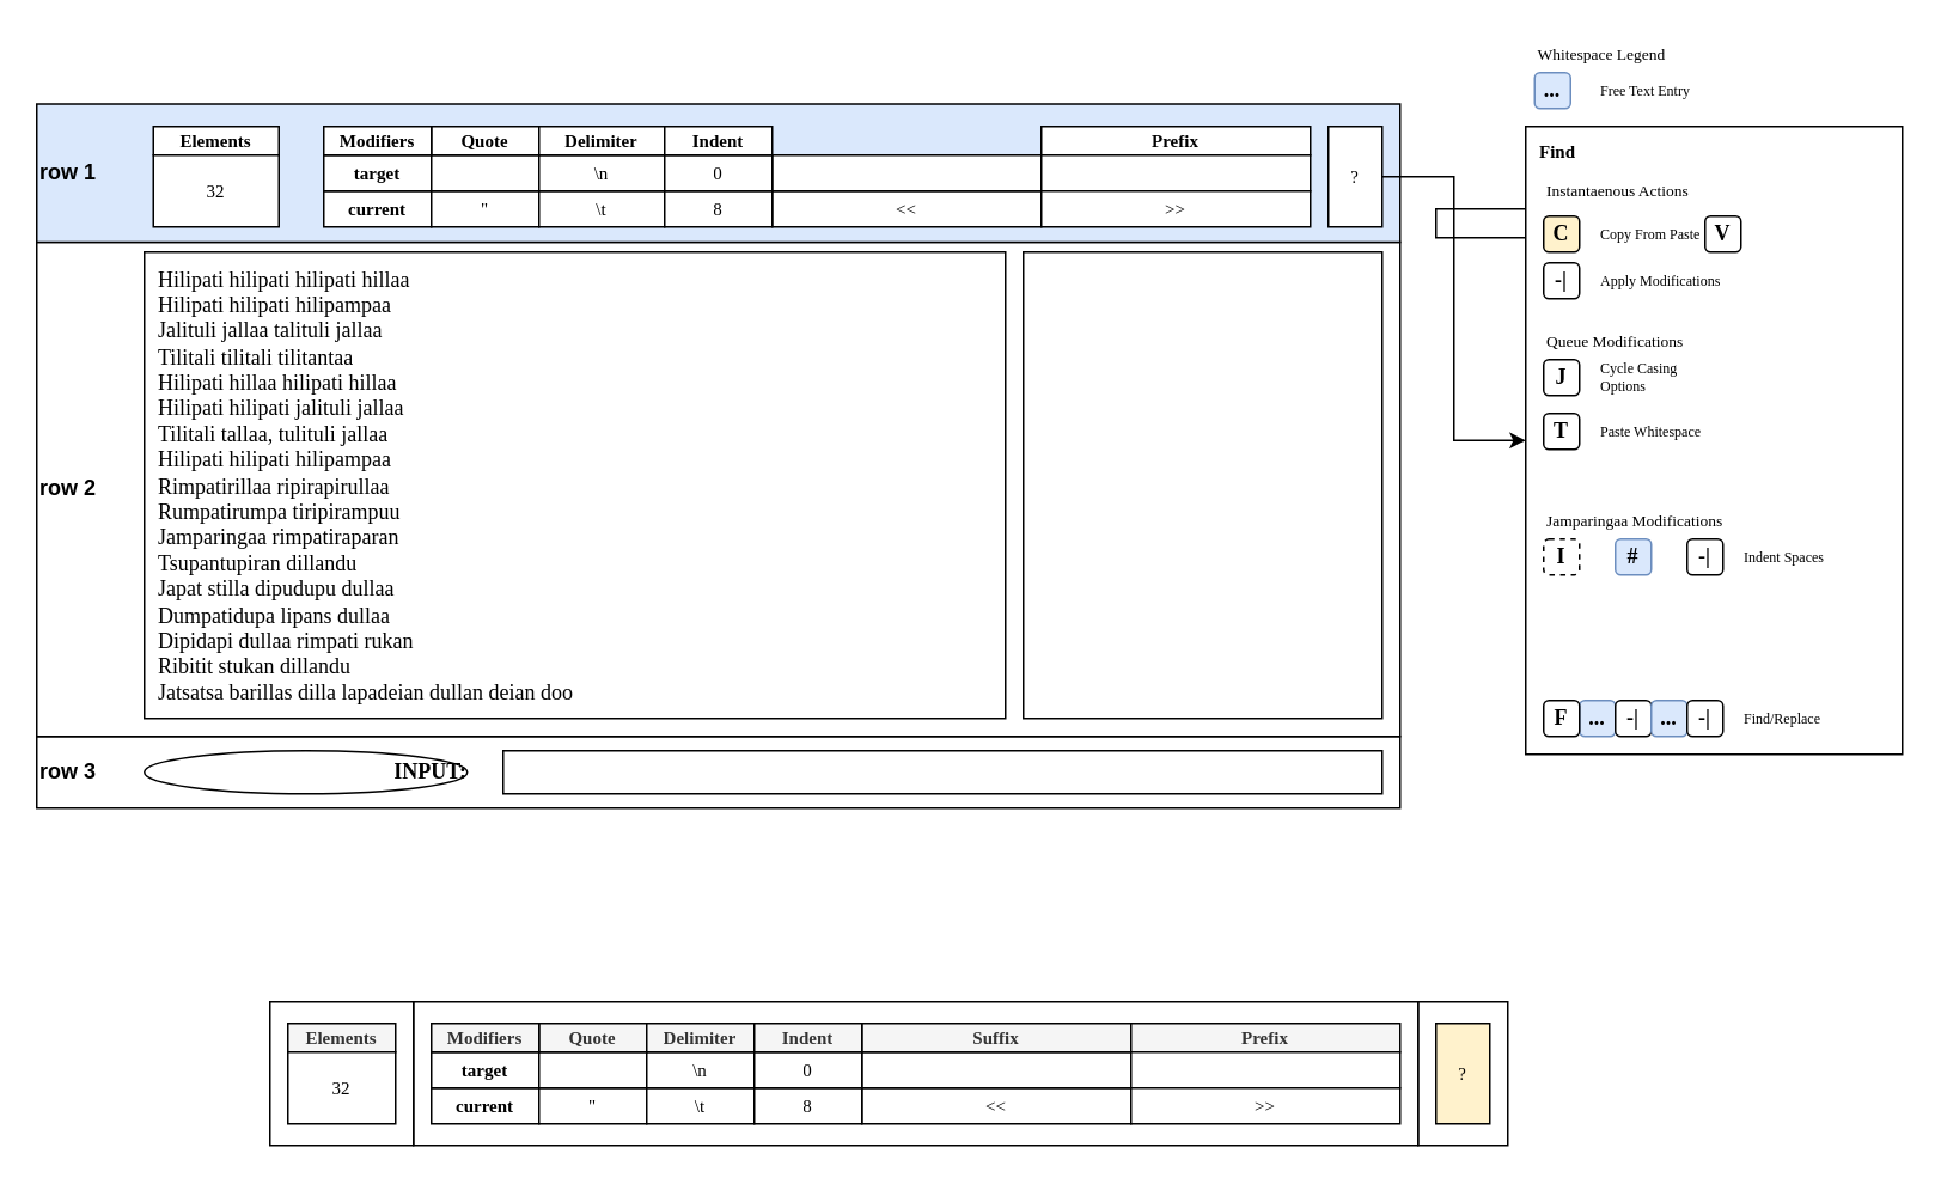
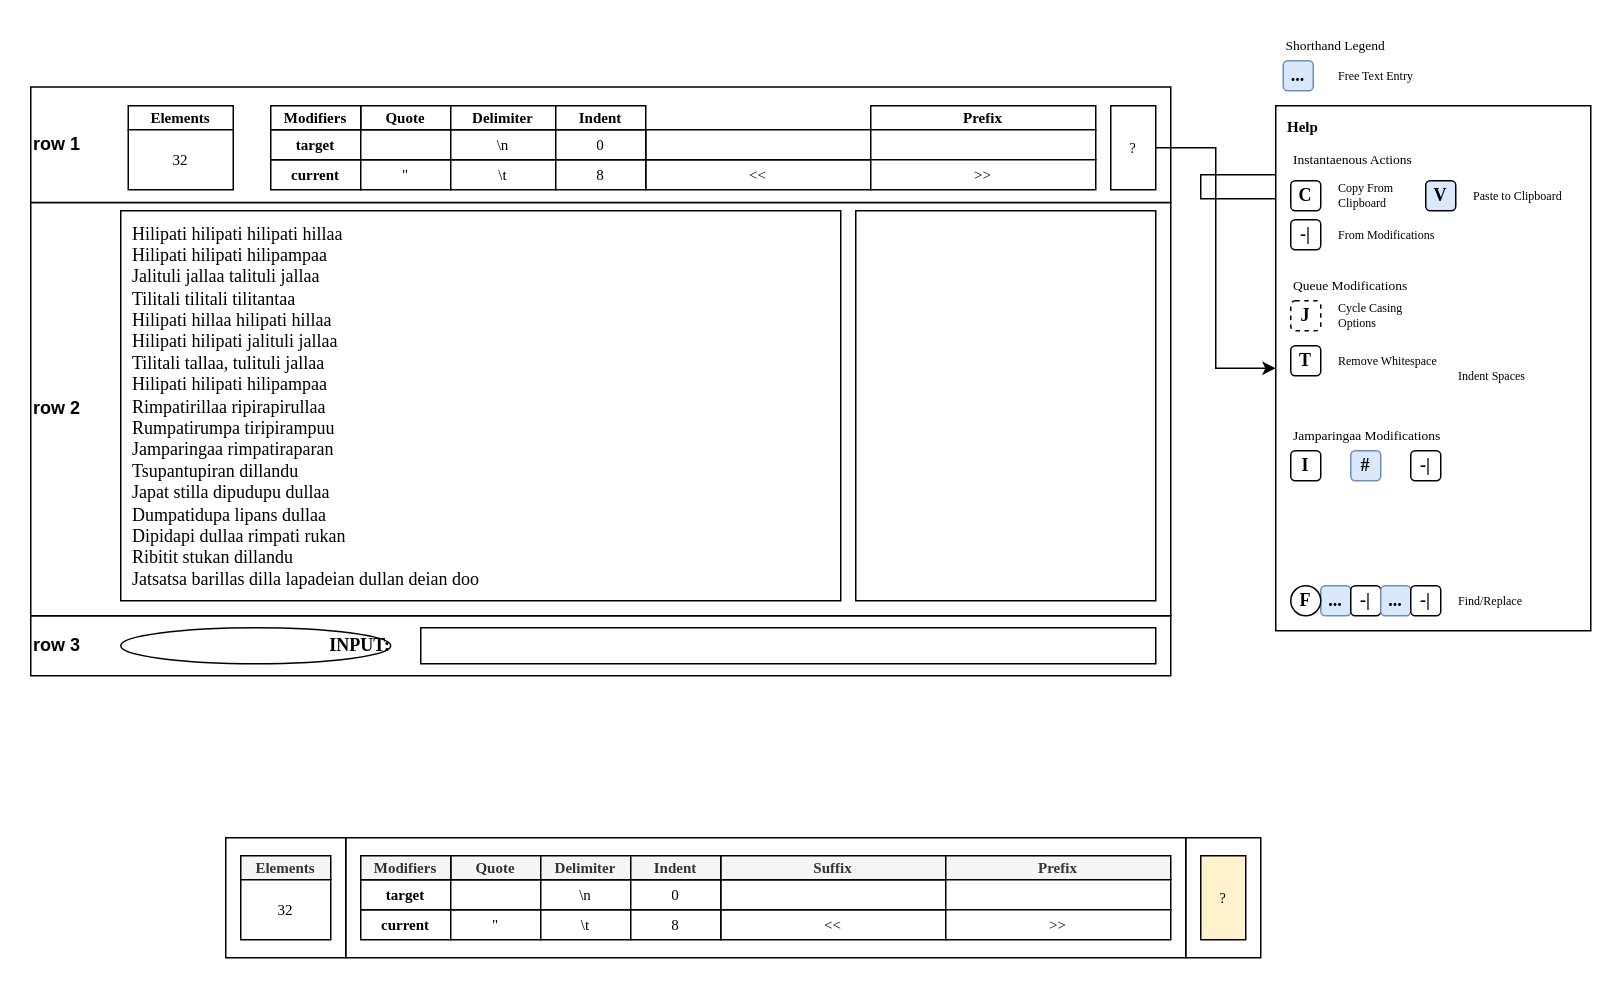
- <mxCell id="59" value="Whitespace Legend" style="text;html=1;strokeColor=none;fillColor=none;align=left;verticalAlign=middle;whiteSpace=wrap;rounded=0;fontFamily=Proxima Nova;fontSize=9;" parent="1" vertex="1"><mxGeometry x="855" y="20" width="140" height="20" as="geometry" /></mxCell>
+ <mxCell id="59" value="Shorthand Legend" style="text;html=1;strokeColor=none;fillColor=none;align=left;verticalAlign=middle;whiteSpace=wrap;rounded=0;fontFamily=Proxima Nova;fontSize=9;" parent="1" vertex="1"><mxGeometry x="855" y="20" width="140" height="20" as="geometry" /></mxCell>
- <mxCell id="34" value="Find" style="rounded=0;whiteSpace=wrap;html=1;align=left;fontFamily=Hack;verticalAlign=top;spacing=4;spacingLeft=4;overflow=hidden;fontSize=10;fontStyle=1" parent="1" vertex="1"><mxGeometry x="850" y="70" width="210" height="350" as="geometry" /></mxCell>
+ <mxCell id="34" value="Help" style="rounded=0;whiteSpace=wrap;html=1;align=left;fontFamily=Hack;verticalAlign=top;spacing=4;spacingLeft=4;overflow=hidden;fontSize=10;fontStyle=1" parent="1" vertex="1"><mxGeometry x="850" y="70" width="210" height="350" as="geometry" /></mxCell>
- <mxCell id="4" value="row 1" style="rounded=0;whiteSpace=wrap;html=1;fontStyle=1;align=left;fillColor=#dae8fc;" parent="1" vertex="1"><mxGeometry x="20" y="57.5" width="760" height="77" as="geometry" /></mxCell>
+ <mxCell id="4" value="row 1" style="rounded=0;whiteSpace=wrap;html=1;fontStyle=1;align=left;" parent="1" vertex="1"><mxGeometry x="20" y="57.5" width="760" height="77" as="geometry" /></mxCell>
- <mxCell id="35" value="C" style="rounded=1;whiteSpace=wrap;html=1;fontFamily=Proxima Nova;fontSize=12;align=center;verticalAlign=middle;fontStyle=1;fillColor=#fff2cc;" parent="1" vertex="1"><mxGeometry x="860" y="120" width="20" height="20" as="geometry" /></mxCell>
+ <mxCell id="35" value="C" style="rounded=1;whiteSpace=wrap;html=1;fontFamily=Proxima Nova;fontSize=12;align=center;verticalAlign=middle;fontStyle=1" parent="1" vertex="1"><mxGeometry x="860" y="120" width="20" height="20" as="geometry" /></mxCell>
- <mxCell id="36" value="Copy From Paste" style="text;html=1;strokeColor=none;fillColor=none;align=left;verticalAlign=middle;whiteSpace=wrap;rounded=0;fontFamily=Proxima Nova;fontSize=8;" parent="1" vertex="1"><mxGeometry x="890" y="120" width="70" height="20" as="geometry" /></mxCell>
+ <mxCell id="36" value="Copy From Clipboard" style="text;html=1;strokeColor=none;fillColor=none;align=left;verticalAlign=middle;whiteSpace=wrap;rounded=0;fontFamily=Proxima Nova;fontSize=8;" parent="1" vertex="1"><mxGeometry x="890" y="120" width="70" height="20" as="geometry" /></mxCell>
- <mxCell id="37" value="V" style="rounded=1;whiteSpace=wrap;html=1;fontFamily=Proxima Nova;fontSize=12;align=center;verticalAlign=middle;fontStyle=1" parent="1" vertex="1"><mxGeometry x="950" y="120" width="20" height="20" as="geometry" /></mxCell>
+ <mxCell id="37" value="V" style="rounded=1;whiteSpace=wrap;html=1;fontFamily=Proxima Nova;fontSize=12;align=center;verticalAlign=middle;fontStyle=1;fillColor=#dae8fc;" parent="1" vertex="1"><mxGeometry x="950" y="120" width="20" height="20" as="geometry" /></mxCell>
+ <mxCell id="38" value="Paste to Clipboard" style="text;html=1;strokeColor=none;fillColor=none;align=left;verticalAlign=middle;whiteSpace=wrap;rounded=0;fontFamily=Proxima Nova;fontSize=8;" parent="1" vertex="1"><mxGeometry x="980" y="120" width="70" height="20" as="geometry" /></mxCell>
- <mxCell id="44" value="Apply Modifications" style="text;html=1;strokeColor=none;fillColor=none;align=left;verticalAlign=middle;whiteSpace=wrap;rounded=0;fontFamily=Proxima Nova;fontSize=8;" parent="1" vertex="1"><mxGeometry x="890" y="146" width="70" height="20" as="geometry" /></mxCell>
+ <mxCell id="44" value="From Modifications" style="text;html=1;strokeColor=none;fillColor=none;align=left;verticalAlign=middle;whiteSpace=wrap;rounded=0;fontFamily=Proxima Nova;fontSize=8;" parent="1" vertex="1"><mxGeometry x="890" y="146" width="70" height="20" as="geometry" /></mxCell>
- <mxCell id="39" value="J" style="rounded=1;whiteSpace=wrap;html=1;fontFamily=Proxima Nova;fontSize=12;align=center;verticalAlign=middle;fontStyle=1" parent="1" vertex="1"><mxGeometry x="860" y="200" width="20" height="20" as="geometry" /></mxCell>
+ <mxCell id="39" value="J" style="rounded=1;whiteSpace=wrap;html=1;fontFamily=Proxima Nova;fontSize=12;align=center;verticalAlign=middle;fontStyle=1;dashed=1;" parent="1" vertex="1"><mxGeometry x="860" y="200" width="20" height="20" as="geometry" /></mxCell>
- <mxCell id="42" value="Paste Whitespace" style="text;html=1;strokeColor=none;fillColor=none;align=left;verticalAlign=middle;whiteSpace=wrap;rounded=0;fontFamily=Proxima Nova;fontSize=8;" parent="1" vertex="1"><mxGeometry x="890" y="230" width="70" height="20" as="geometry" /></mxCell>
+ <mxCell id="42" value="Remove Whitespace" style="text;html=1;strokeColor=none;fillColor=none;align=left;verticalAlign=middle;whiteSpace=wrap;rounded=0;fontFamily=Proxima Nova;fontSize=8;" parent="1" vertex="1"><mxGeometry x="890" y="230" width="70" height="20" as="geometry" /></mxCell>
- <mxCell id="50" value="I" style="rounded=1;whiteSpace=wrap;html=1;fontFamily=Proxima Nova;fontSize=12;align=center;verticalAlign=middle;fontStyle=1;dashed=1;" parent="1" vertex="1"><mxGeometry x="860" y="300" width="20" height="20" as="geometry" /></mxCell>
+ <mxCell id="50" value="I" style="rounded=1;whiteSpace=wrap;html=1;fontFamily=Proxima Nova;fontSize=12;align=center;verticalAlign=middle;fontStyle=1" parent="1" vertex="1"><mxGeometry x="860" y="300" width="20" height="20" as="geometry" /></mxCell>
- <mxCell id="51" value="Indent Spaces" style="text;html=1;strokeColor=none;fillColor=none;align=left;verticalAlign=middle;whiteSpace=wrap;rounded=0;fontFamily=Proxima Nova;fontSize=8;" parent="1" vertex="1"><mxGeometry x="970" y="300" width="70" height="20" as="geometry" /></mxCell>
+ <mxCell id="51" value="Indent Spaces" style="text;html=1;strokeColor=none;fillColor=none;align=left;verticalAlign=middle;whiteSpace=wrap;rounded=0;fontFamily=Proxima Nova;fontSize=8;" parent="1" vertex="1"><mxGeometry x="970" y="240" width="70" height="20" as="geometry" /></mxCell>
- <mxCell id="54" value="F" style="rounded=1;whiteSpace=wrap;html=1;fontFamily=Proxima Nova;fontSize=12;align=center;verticalAlign=middle;fontStyle=1" parent="1" vertex="1"><mxGeometry x="860" y="390" width="20" height="20" as="geometry" /></mxCell>
+ <mxCell id="54" value="F" style="ellipse;whiteSpace=wrap;html=1;fontFamily=Proxima Nova;fontSize=12;align=center;verticalAlign=middle;fontStyle=1;" parent="1" vertex="1"><mxGeometry x="860" y="390" width="20" height="20" as="geometry" /></mxCell>
